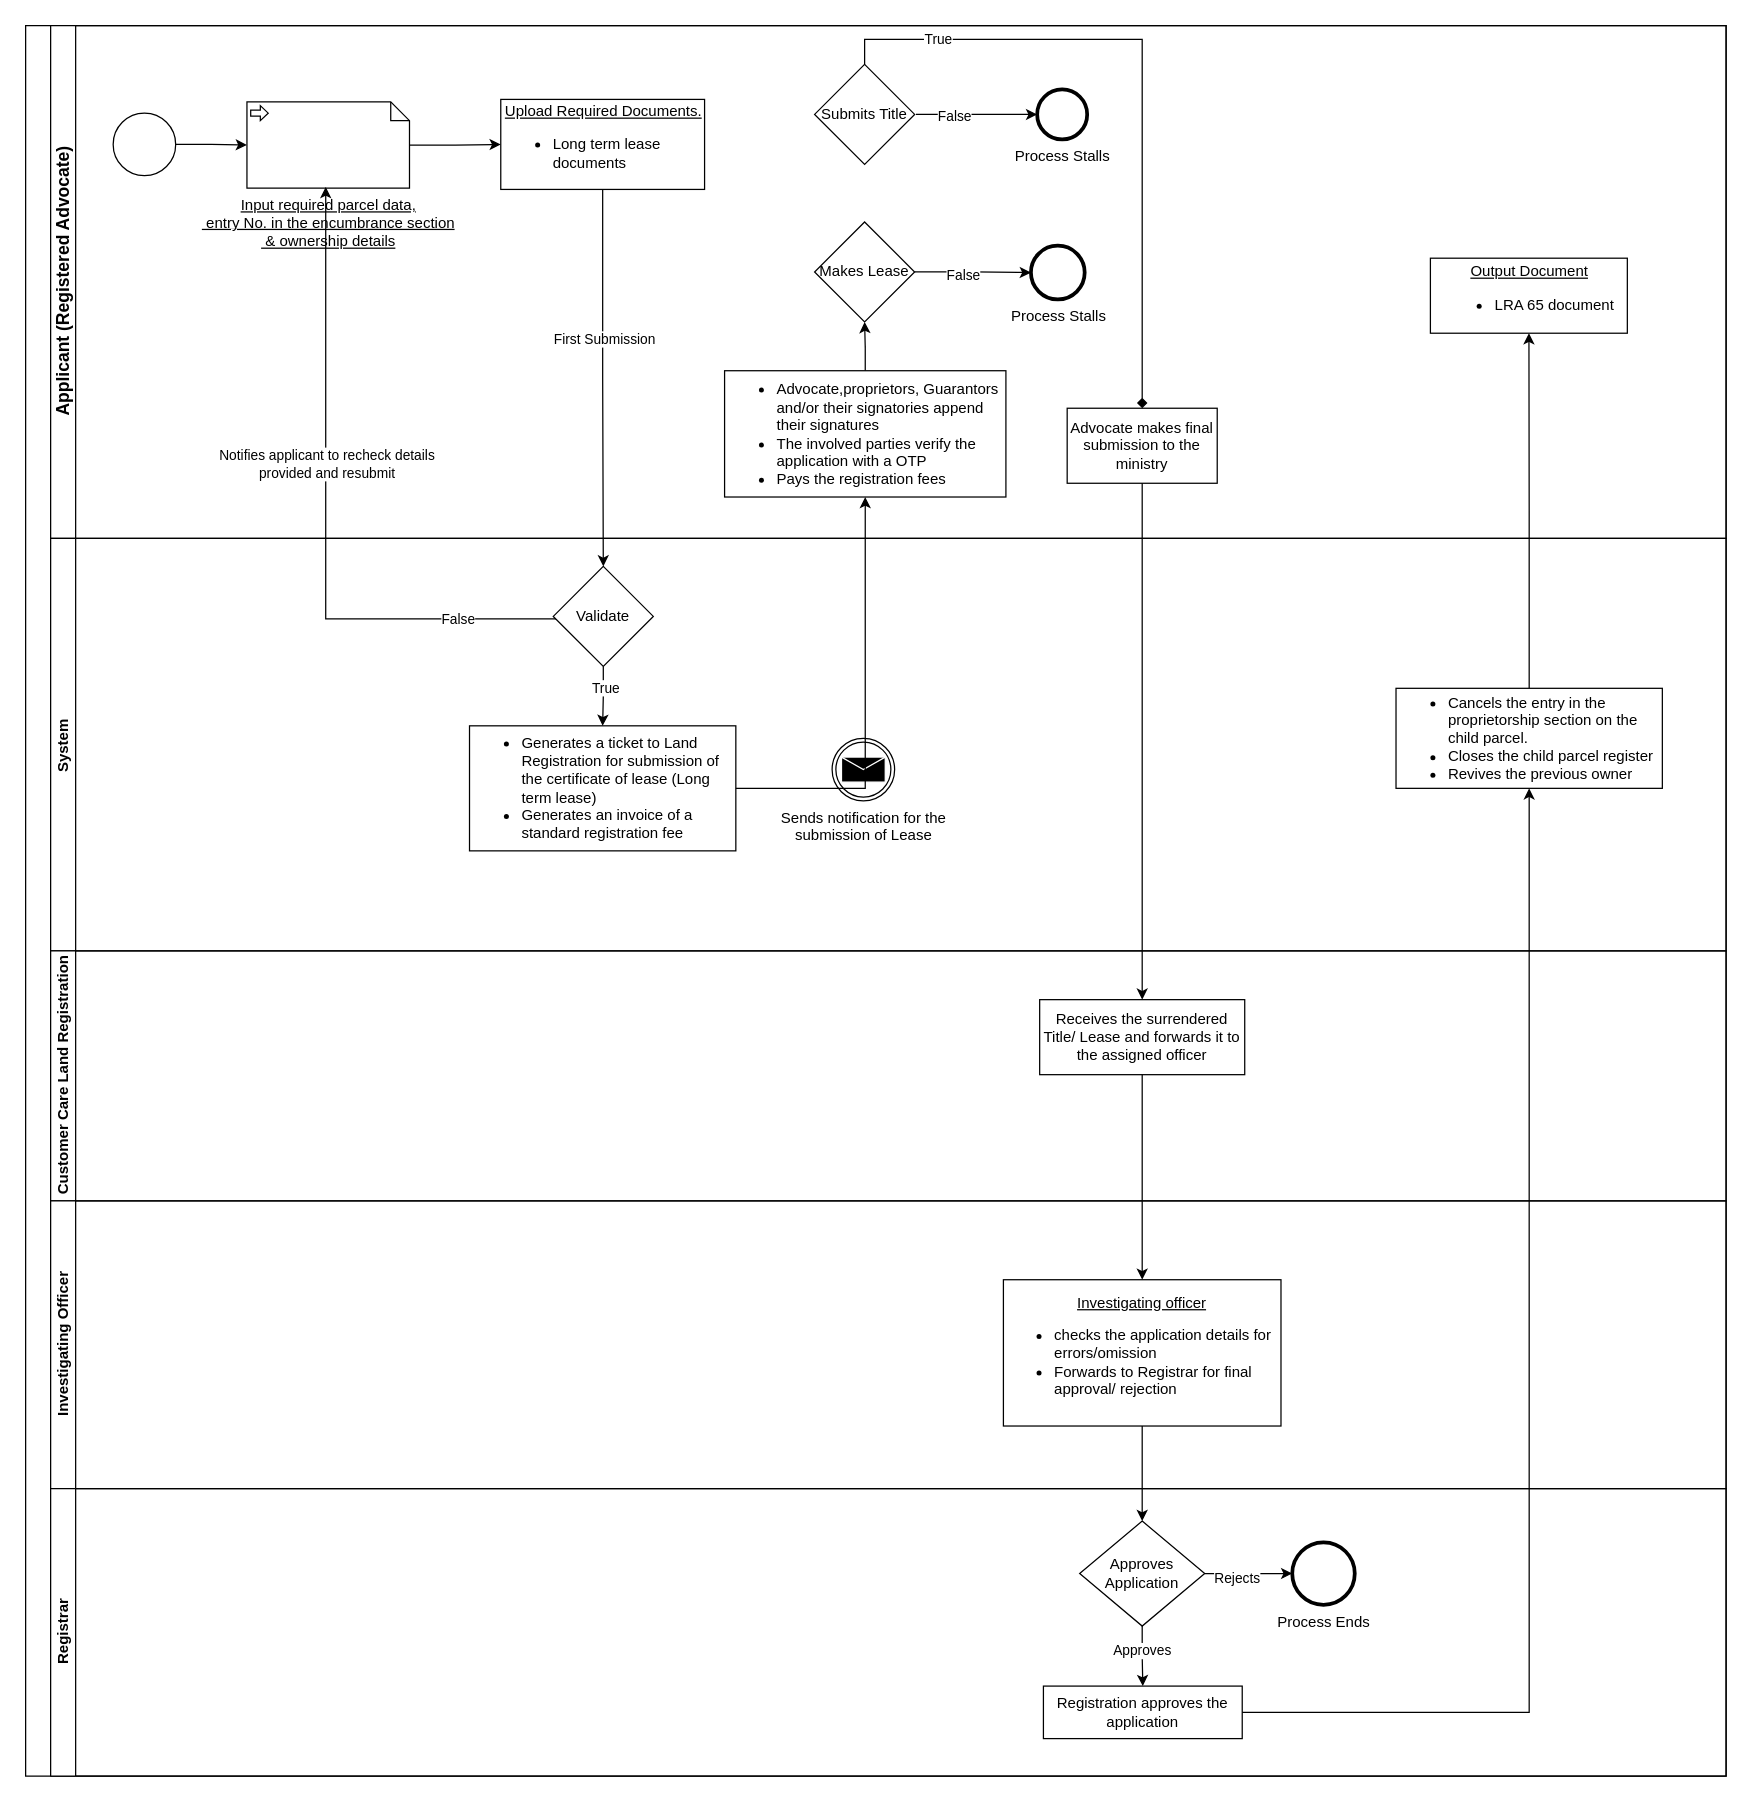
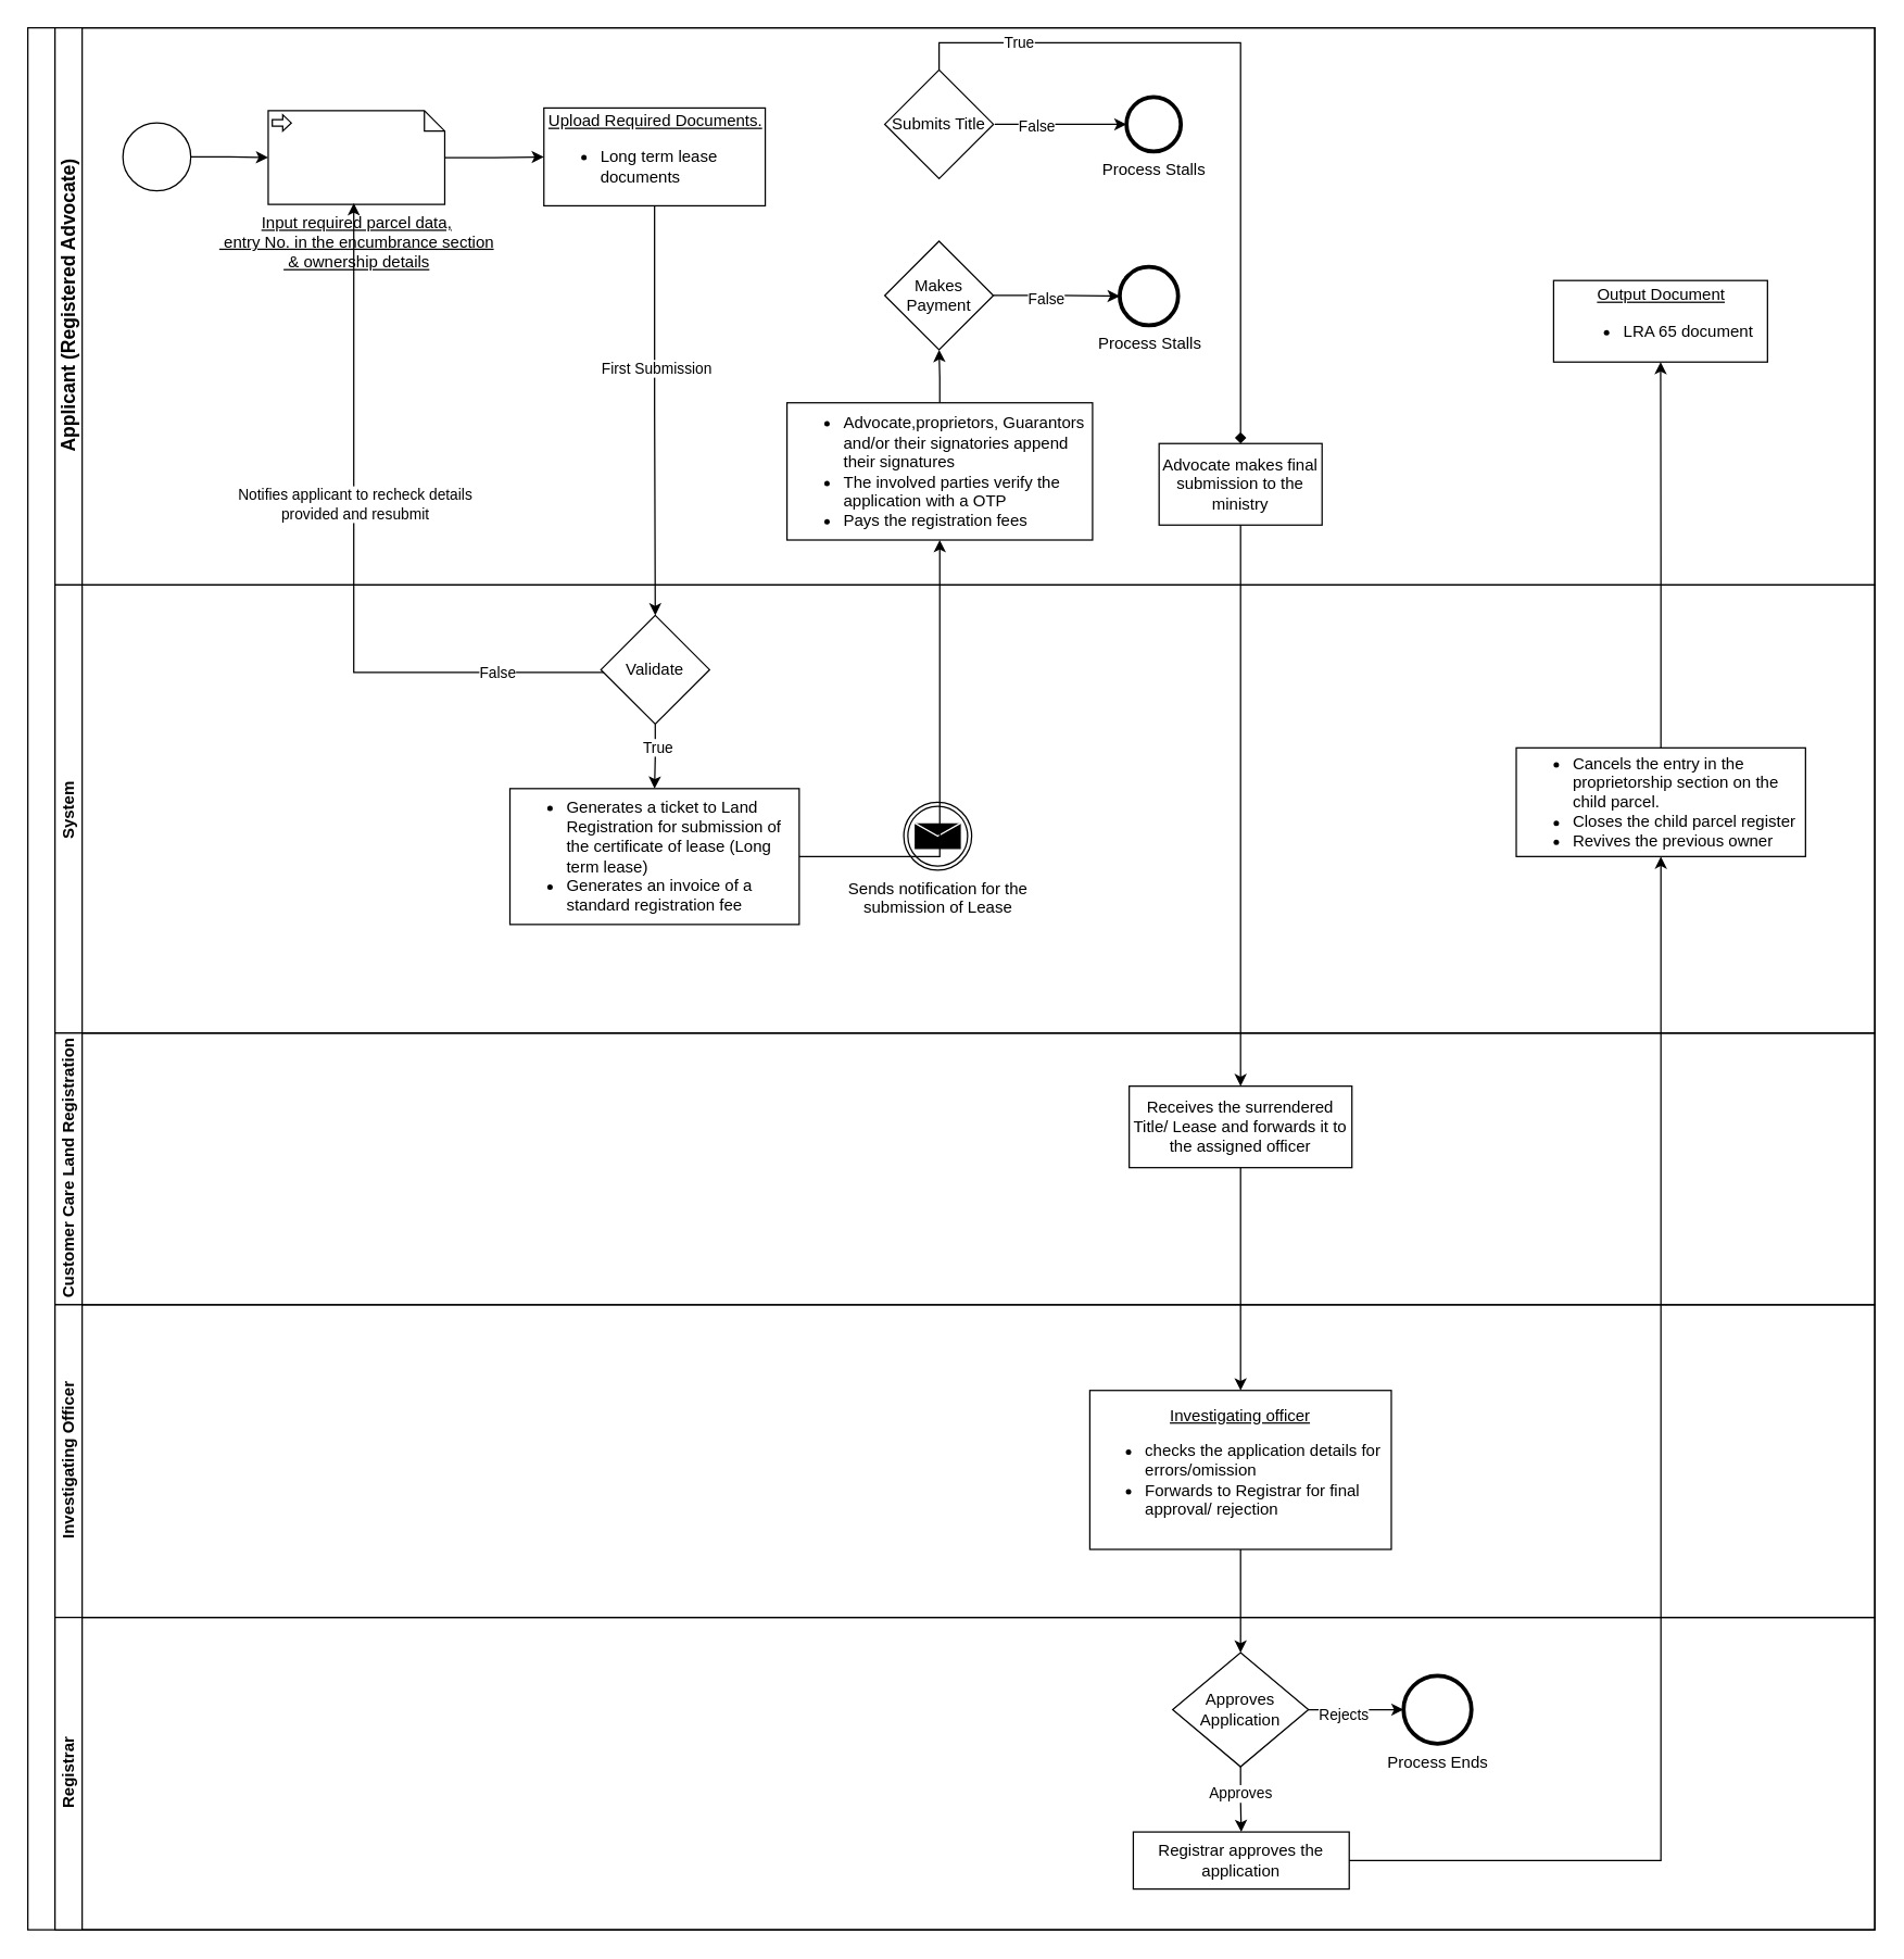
- <mxCell id="19" value="Makes Lease" style="rhombus;whiteSpace=wrap;html=1;" vertex="1" parent="3"><mxGeometry x="611" y="157" width="80" height="80" as="geometry" /></mxCell>
+ <mxCell id="19" value="Makes Payment" style="rhombus;whiteSpace=wrap;html=1;" vertex="1" parent="3"><mxGeometry x="611" y="157" width="80" height="80" as="geometry" /></mxCell>
- <mxCell id="39" value="Registration approves the application" style="whiteSpace=wrap;html=1;" vertex="1" parent="38"><mxGeometry x="794" y="158" width="159" height="42" as="geometry" /></mxCell>
+ <mxCell id="39" value="Registrar approves the application" style="whiteSpace=wrap;html=1;" vertex="1" parent="38"><mxGeometry x="794" y="158" width="159" height="42" as="geometry" /></mxCell>
